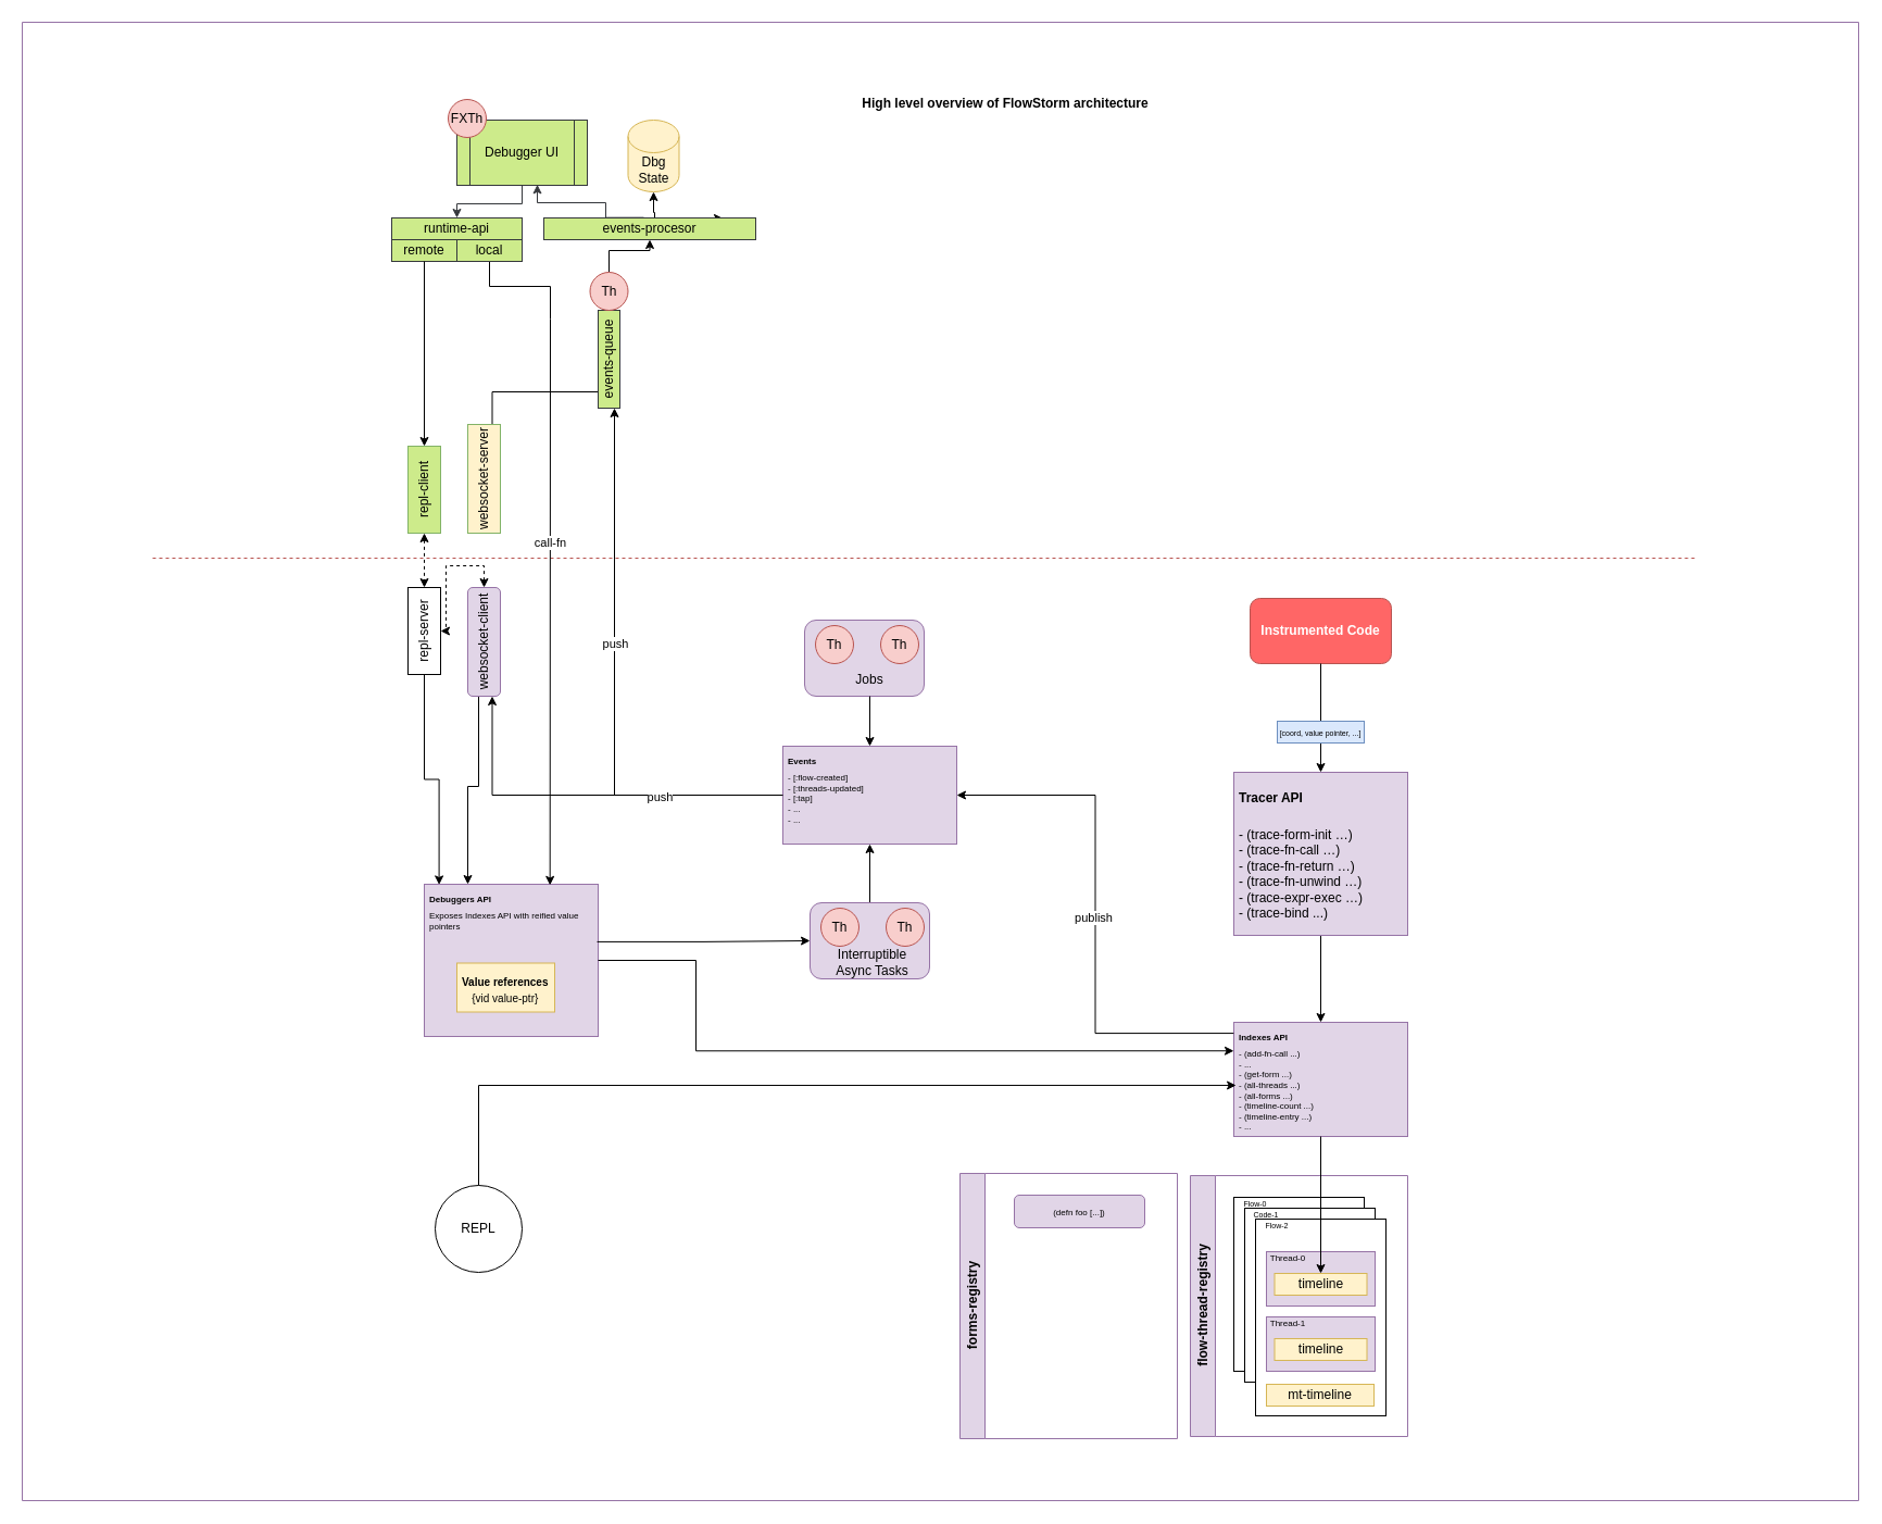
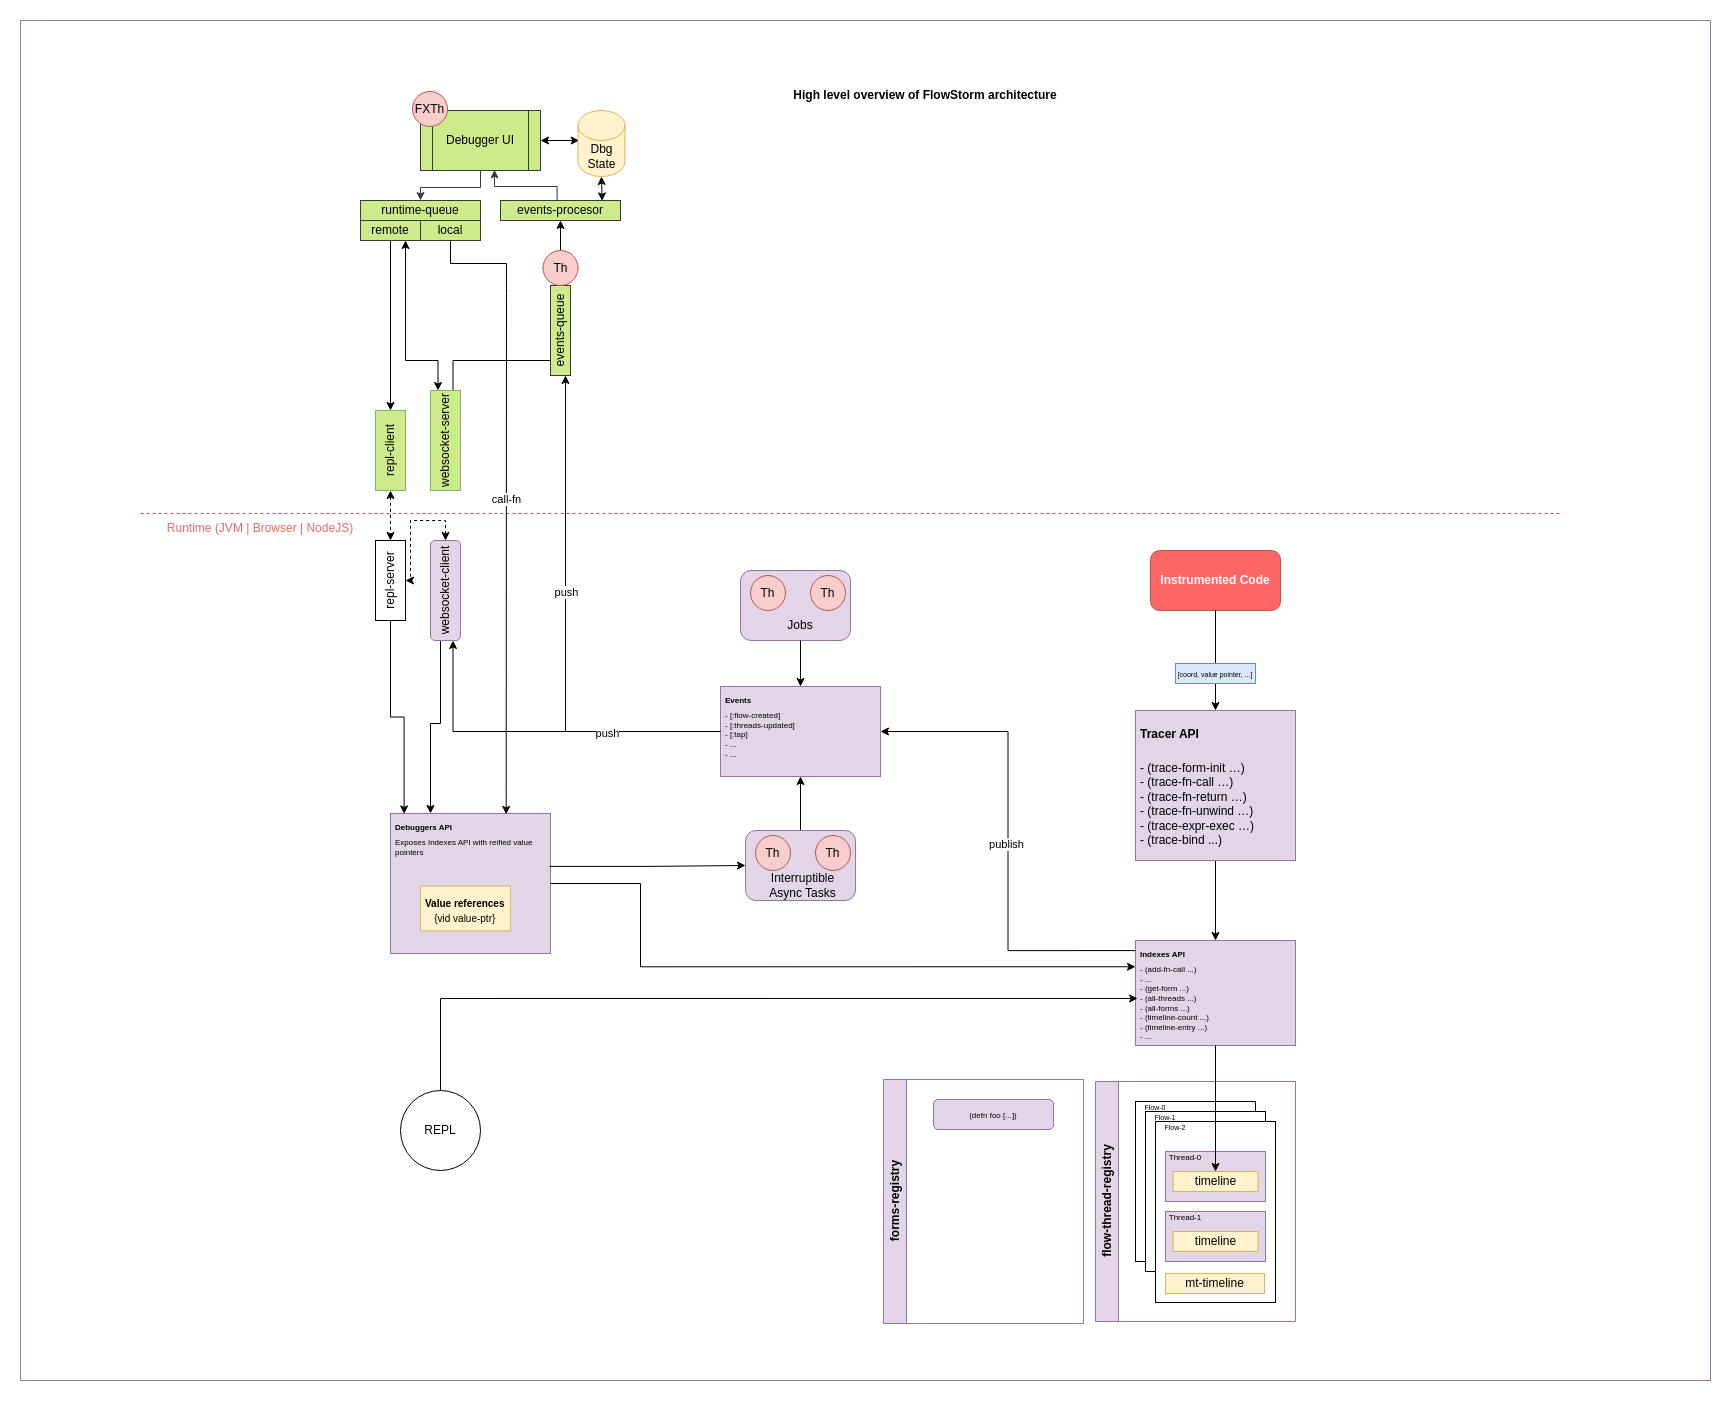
+ <mxCell id="23" style="edgeStyle=orthogonalEdgeStyle;rounded=0;orthogonalLoop=1;jettySize=auto;html=1;exitX=1;exitY=0.5;exitDx=0;exitDy=0;entryX=0.025;entryY=0.444;entryDx=0;entryDy=0;entryPerimeter=0;startArrow=classic;startFill=1;" edge="1" parent="11" source="24" target="82"><mxGeometry relative="1" as="geometry" /></mxCell>
- <mxCell id="25" value="runtime-api" style="rounded=0;whiteSpace=wrap;html=1;fillColor=#cdeb8b;strokeColor=#36393d;" parent="11" vertex="1"><mxGeometry x="340" y="180" width="120" height="20" as="geometry" /></mxCell>
+ <mxCell id="25" value="runtime-queue" style="rounded=0;whiteSpace=wrap;html=1;fillColor=#cdeb8b;strokeColor=#36393d;" parent="11" vertex="1"><mxGeometry x="340" y="180" width="120" height="20" as="geometry" /></mxCell>
- <mxCell id="32" value="events-procesor" style="rounded=0;whiteSpace=wrap;html=1;fillColor=#cdeb8b;strokeColor=#36393d;" parent="11" vertex="1"><mxGeometry x="480" y="180" width="195" height="20" as="geometry" /></mxCell>
+ <mxCell id="32" value="events-procesor" style="rounded=0;whiteSpace=wrap;html=1;fillColor=#cdeb8b;strokeColor=#36393d;" parent="11" vertex="1"><mxGeometry x="480" y="180" width="120" height="20" as="geometry" /></mxCell>
+ <mxCell id="21" style="edgeStyle=orthogonalEdgeStyle;rounded=0;orthogonalLoop=1;jettySize=auto;html=1;entryX=0.25;entryY=0;entryDx=0;entryDy=0;startArrow=classic;startFill=1;exitX=0.75;exitY=1;exitDx=0;exitDy=0;" parent="11" source="26" target="36" edge="1"><mxGeometry relative="1" as="geometry"><Array as="points"><mxPoint x="385" y="340" /><mxPoint x="418" y="340" /><mxPoint x="418" y="370" /></Array></mxGeometry></mxCell>
- <mxCell id="36" value="websocket-server" style="rounded=0;whiteSpace=wrap;html=1;horizontal=0;fillColor=#fff2cc;strokeColor=#82b366;" parent="11" vertex="1"><mxGeometry x="410" y="370" width="30" height="100" as="geometry" /></mxCell>
+ <mxCell id="36" value="websocket-server" style="rounded=0;whiteSpace=wrap;html=1;horizontal=0;fillColor=#CDEB8B;strokeColor=#82b366;" parent="11" vertex="1"><mxGeometry x="410" y="370" width="30" height="100" as="geometry" /></mxCell>
+ <mxCell id="9" value="Runtime (JVM | Browser | NodeJS)" style="text;html=1;strokeColor=none;fillColor=none;align=center;verticalAlign=middle;whiteSpace=wrap;rounded=0;fontColor=#EA6B66;" parent="1" vertex="1"><mxGeometry x="160" y="513" width="200" height="30" as="geometry" /></mxCell>
- <mxCell id="58" value="&lt;font style=&quot;font-size: 7px;&quot;&gt;Code-1&lt;/font&gt;" style="text;html=1;strokeColor=none;fillColor=none;align=center;verticalAlign=middle;whiteSpace=wrap;rounded=0;" parent="46" vertex="1"><mxGeometry x="40" y="30" width="60" height="10" as="geometry" /></mxCell>
+ <mxCell id="58" value="&lt;font style=&quot;font-size: 7px;&quot;&gt;Flow-1&lt;/font&gt;" style="text;html=1;strokeColor=none;fillColor=none;align=center;verticalAlign=middle;whiteSpace=wrap;rounded=0;" parent="46" vertex="1"><mxGeometry x="40" y="30" width="60" height="10" as="geometry" /></mxCell>
